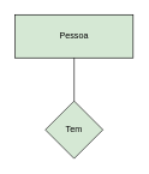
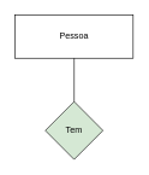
- <mxCell id="2" value="Pessoa" style="rounded=0;whiteSpace=wrap;html=1;fillColor=#d5e8d4;" vertex="1" parent="1"><mxGeometry x="20" y="20" width="164" height="60" as="geometry" /></mxCell>
+ <mxCell id="2" value="Pessoa" style="rounded=0;whiteSpace=wrap;html=1;" vertex="1" parent="1"><mxGeometry x="20" y="20" width="164" height="60" as="geometry" /></mxCell>
